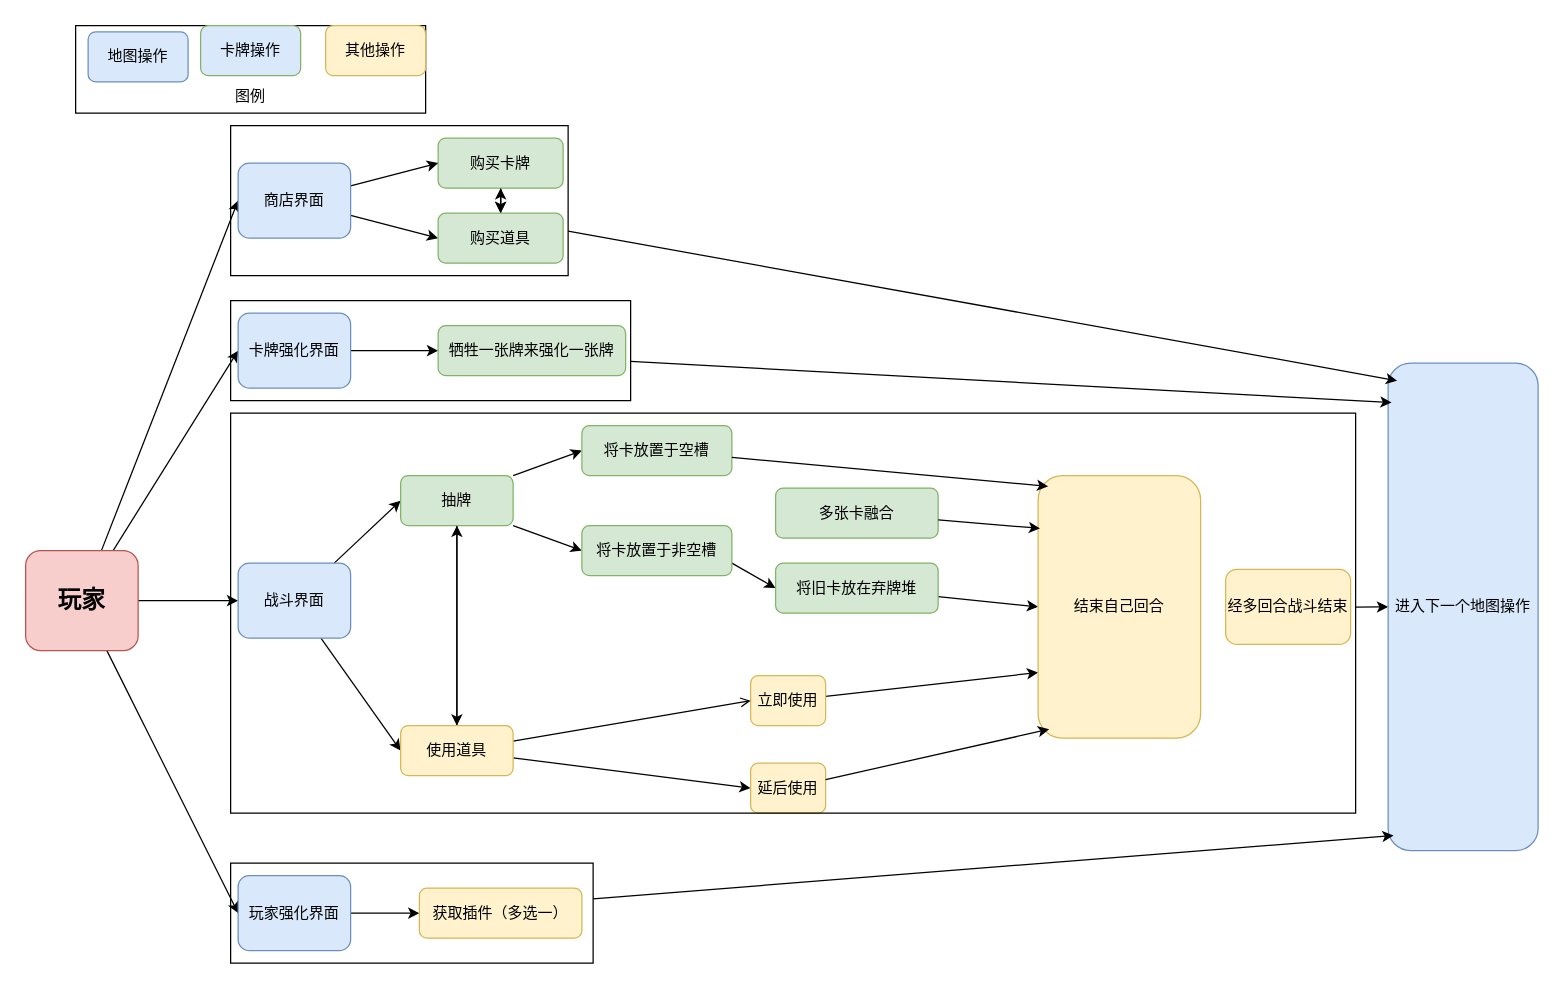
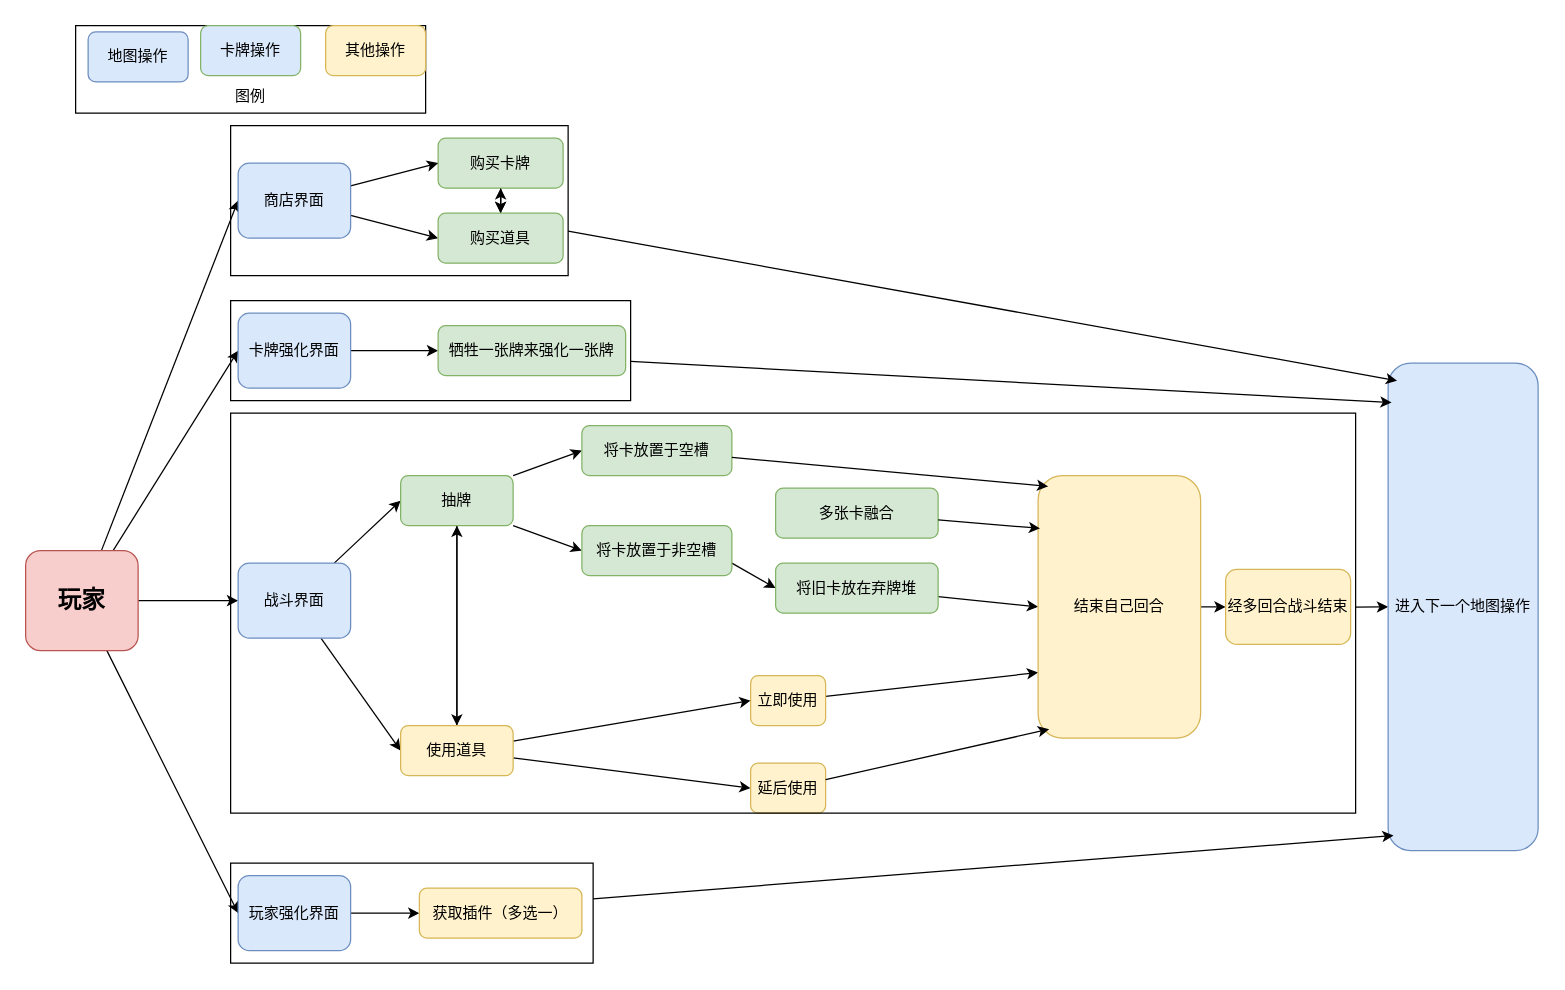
+ <mxCell id="46" style="edgeStyle=none;rounded=0;orthogonalLoop=1;jettySize=auto;html=1;entryX=0;entryY=0.5;entryDx=0;entryDy=0;" edge="1" parent="1" source="47" target="56"><mxGeometry relative="1" as="geometry" /></mxCell>
- <mxCell id="36" style="edgeStyle=none;rounded=0;orthogonalLoop=1;jettySize=auto;html=1;entryX=0;entryY=0.5;entryDx=0;entryDy=0;endArrow=open;" edge="1" parent="1" source="38" target="34"><mxGeometry relative="1" as="geometry" /></mxCell>
+ <mxCell id="36" style="edgeStyle=none;rounded=0;orthogonalLoop=1;jettySize=auto;html=1;entryX=0;entryY=0.5;entryDx=0;entryDy=0;" edge="1" parent="1" source="38" target="34"><mxGeometry relative="1" as="geometry" /></mxCell>
